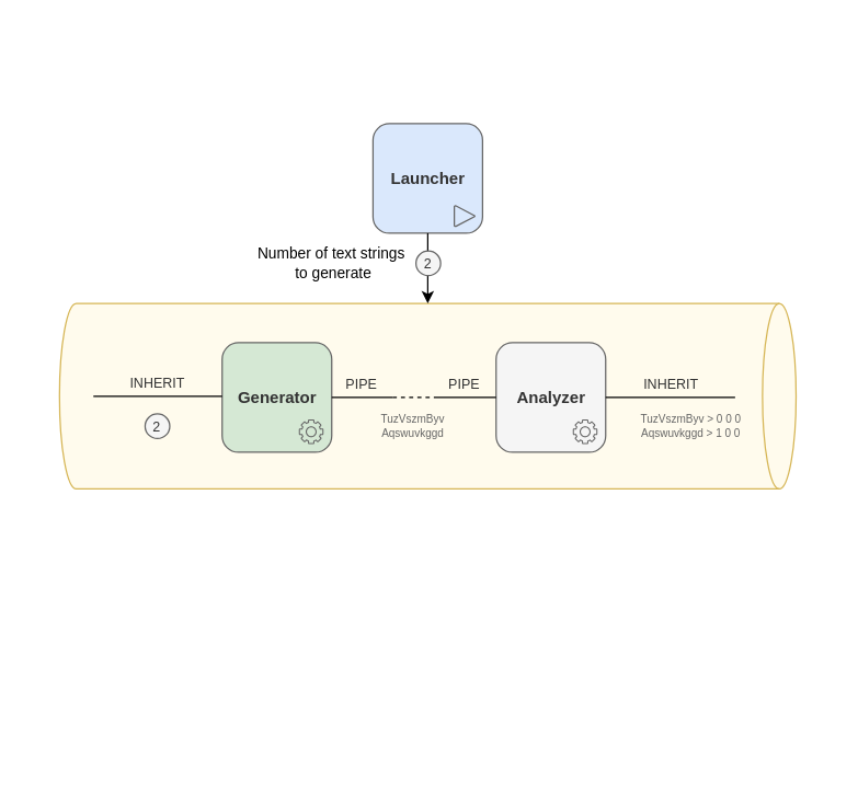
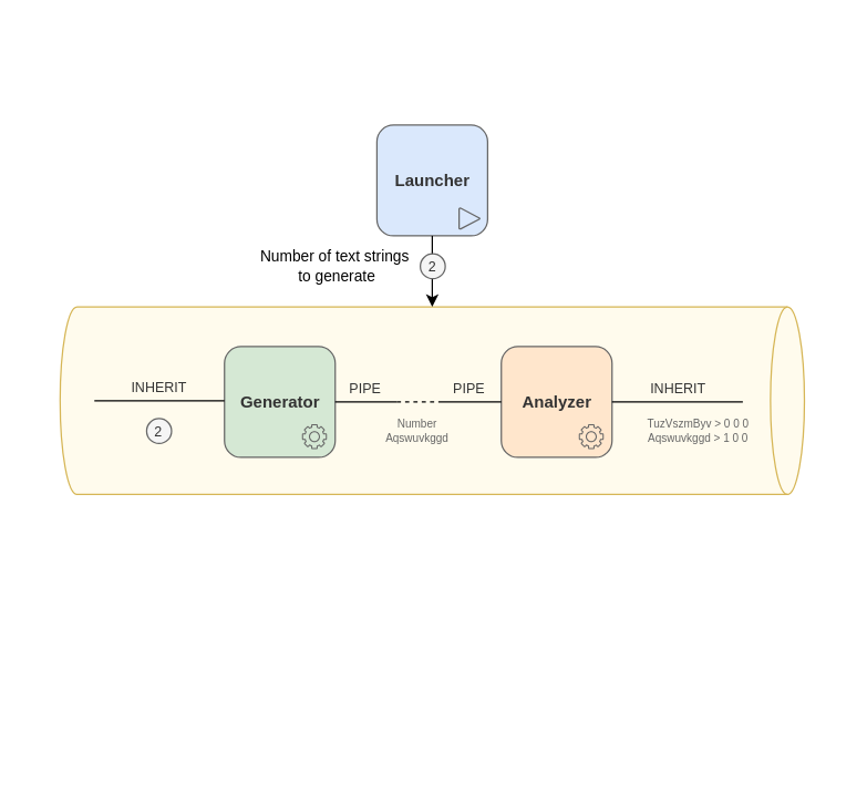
- <mxCell id="8" value="Analyzer" style="whiteSpace=wrap;html=1;aspect=fixed;fillColor=#f5f5f5;strokeColor=#666666;fontStyle=1;fontColor=#333333;rounded=1;" parent="1" vertex="1"><mxGeometry x="361.5" y="249.87" width="80" height="80" as="geometry" /></mxCell>
+ <mxCell id="8" value="Analyzer" style="whiteSpace=wrap;html=1;aspect=fixed;fillColor=#ffe6cc;strokeColor=#666666;fontStyle=1;fontColor=#333333;rounded=1;" parent="1" vertex="1"><mxGeometry x="361.5" y="249.87" width="80" height="80" as="geometry" /></mxCell>
- <mxCell id="21" value="&lt;font style=&quot;font-size: 8px;&quot; color=&quot;#666666&quot;&gt;TuzVszmByv&lt;/font&gt;&lt;div style=&quot;font-size: 8px;&quot;&gt;&lt;font style=&quot;font-size: 8px;&quot; color=&quot;#666666&quot;&gt;Aqswuvkggd&lt;/font&gt;&lt;/div&gt;" style="text;html=1;align=center;verticalAlign=middle;whiteSpace=wrap;rounded=0;fontSize=8;" parent="1" vertex="1"><mxGeometry x="256" y="295.87" width="90" height="30" as="geometry" /></mxCell>
+ <mxCell id="21" value="&lt;font style=&quot;font-size: 8px;&quot; color=&quot;#666666&quot;&gt;Number&lt;/font&gt;&lt;div style=&quot;font-size: 8px;&quot;&gt;&lt;font style=&quot;font-size: 8px;&quot; color=&quot;#666666&quot;&gt;Aqswuvkggd&lt;/font&gt;&lt;/div&gt;" style="text;html=1;align=center;verticalAlign=middle;whiteSpace=wrap;rounded=0;fontSize=8;" parent="1" vertex="1"><mxGeometry x="256" y="295.87" width="90" height="30" as="geometry" /></mxCell>
